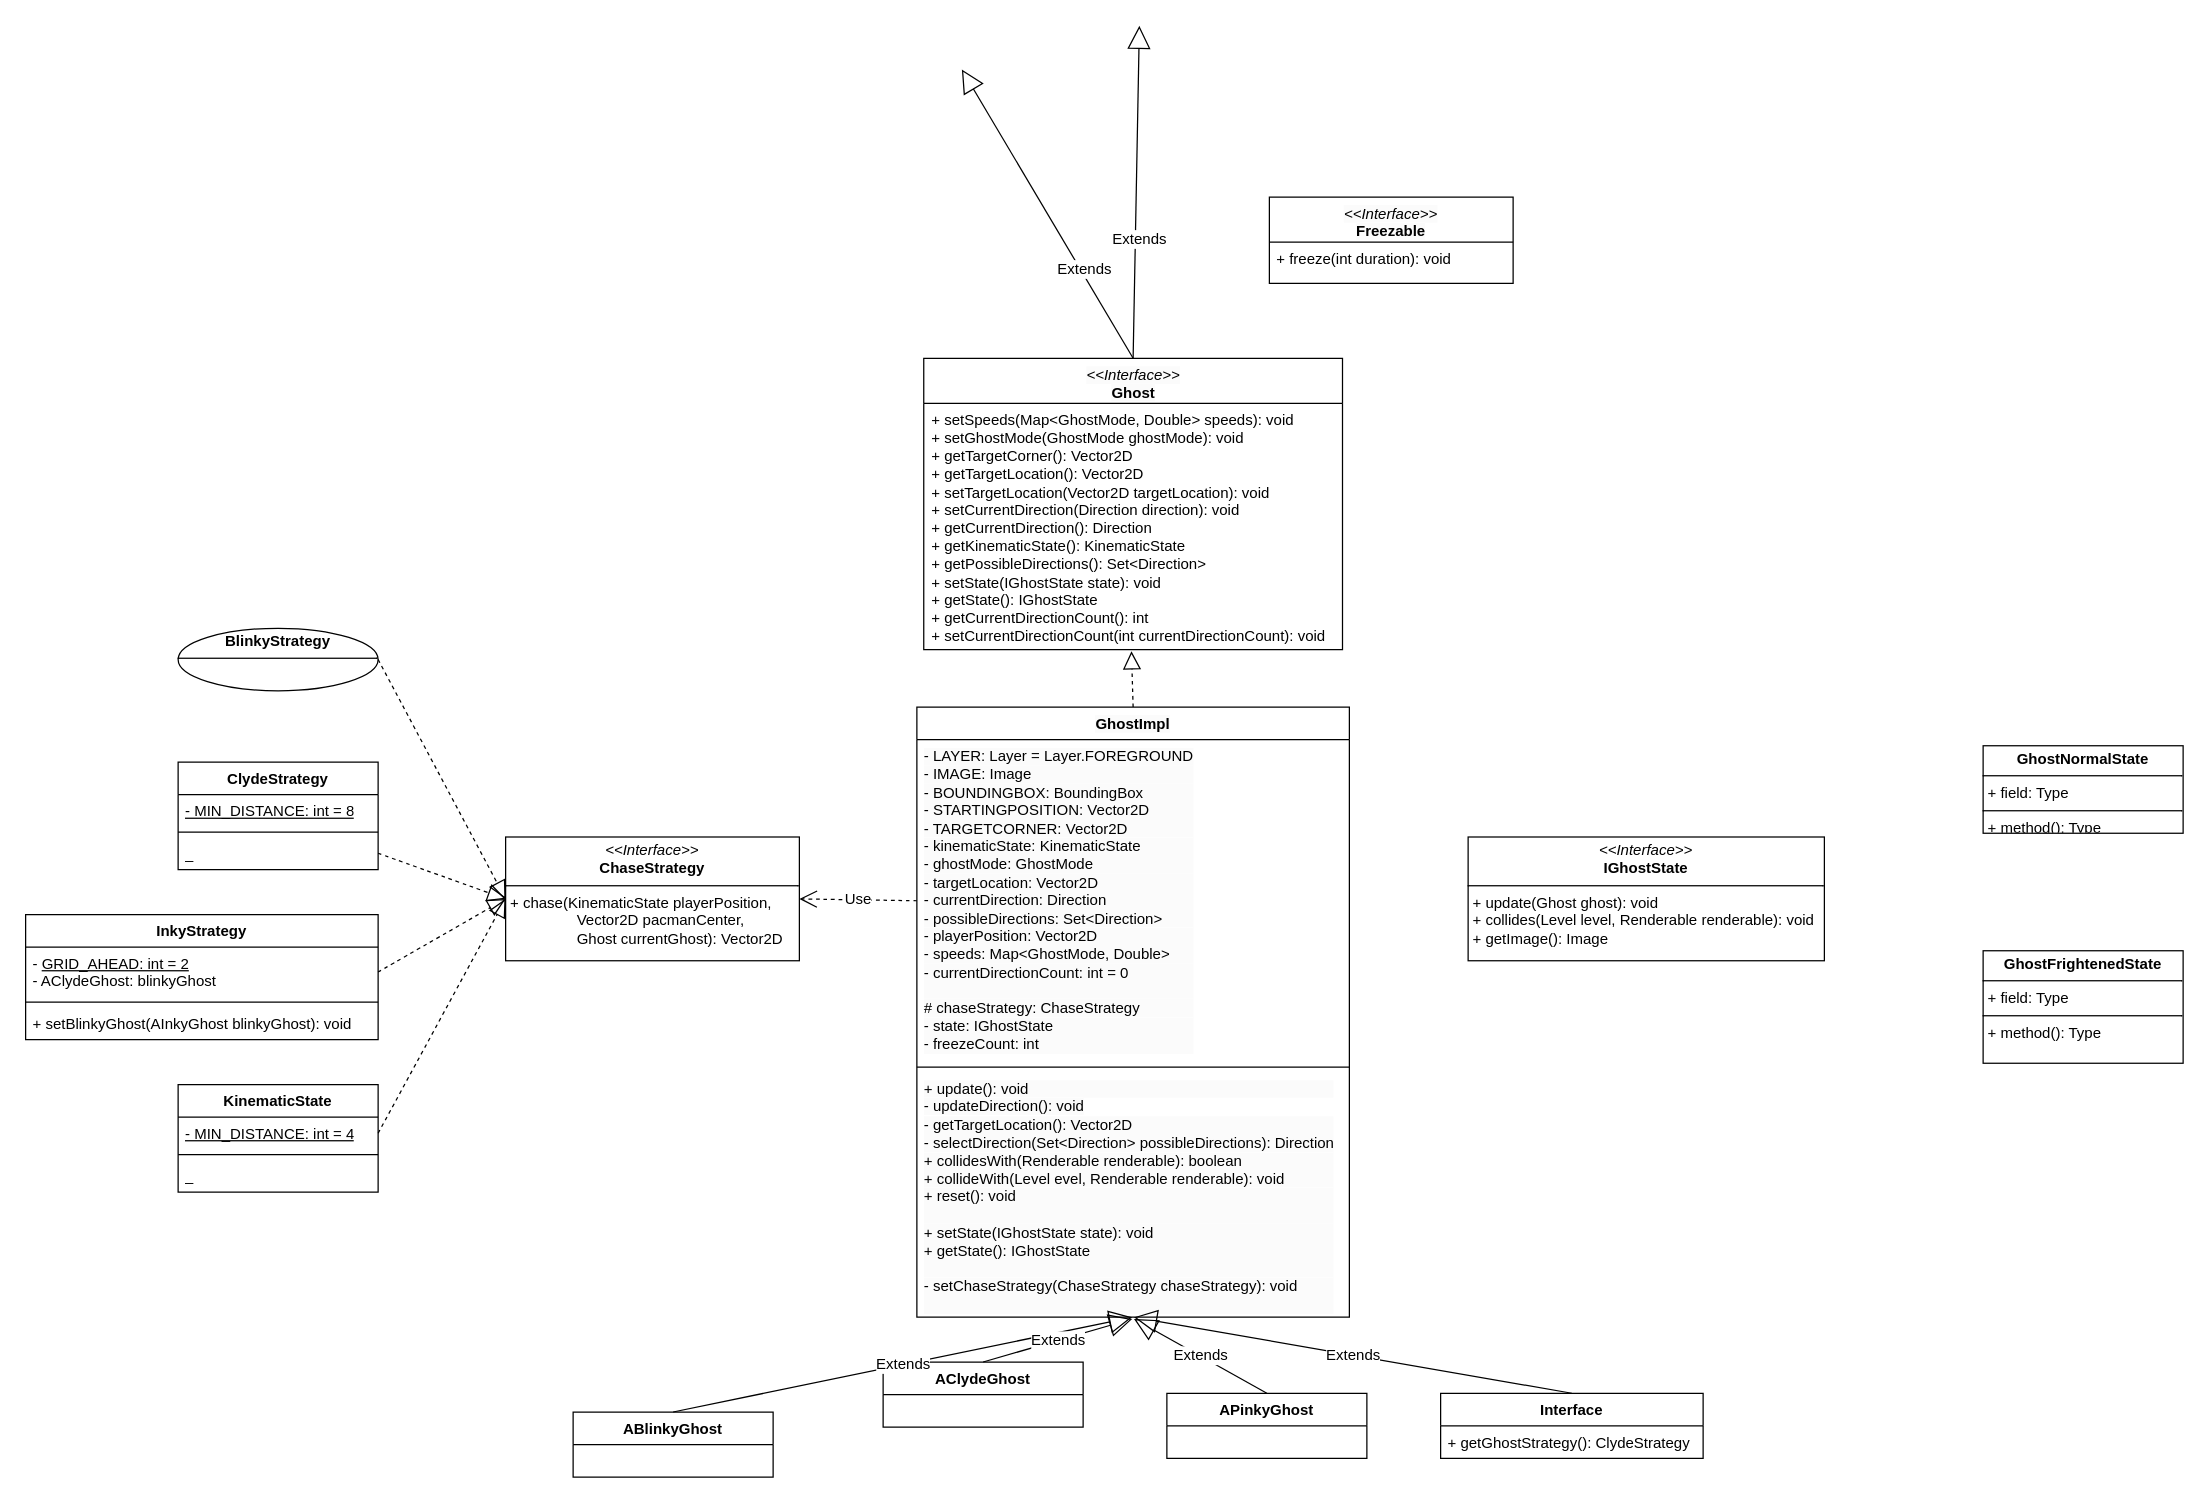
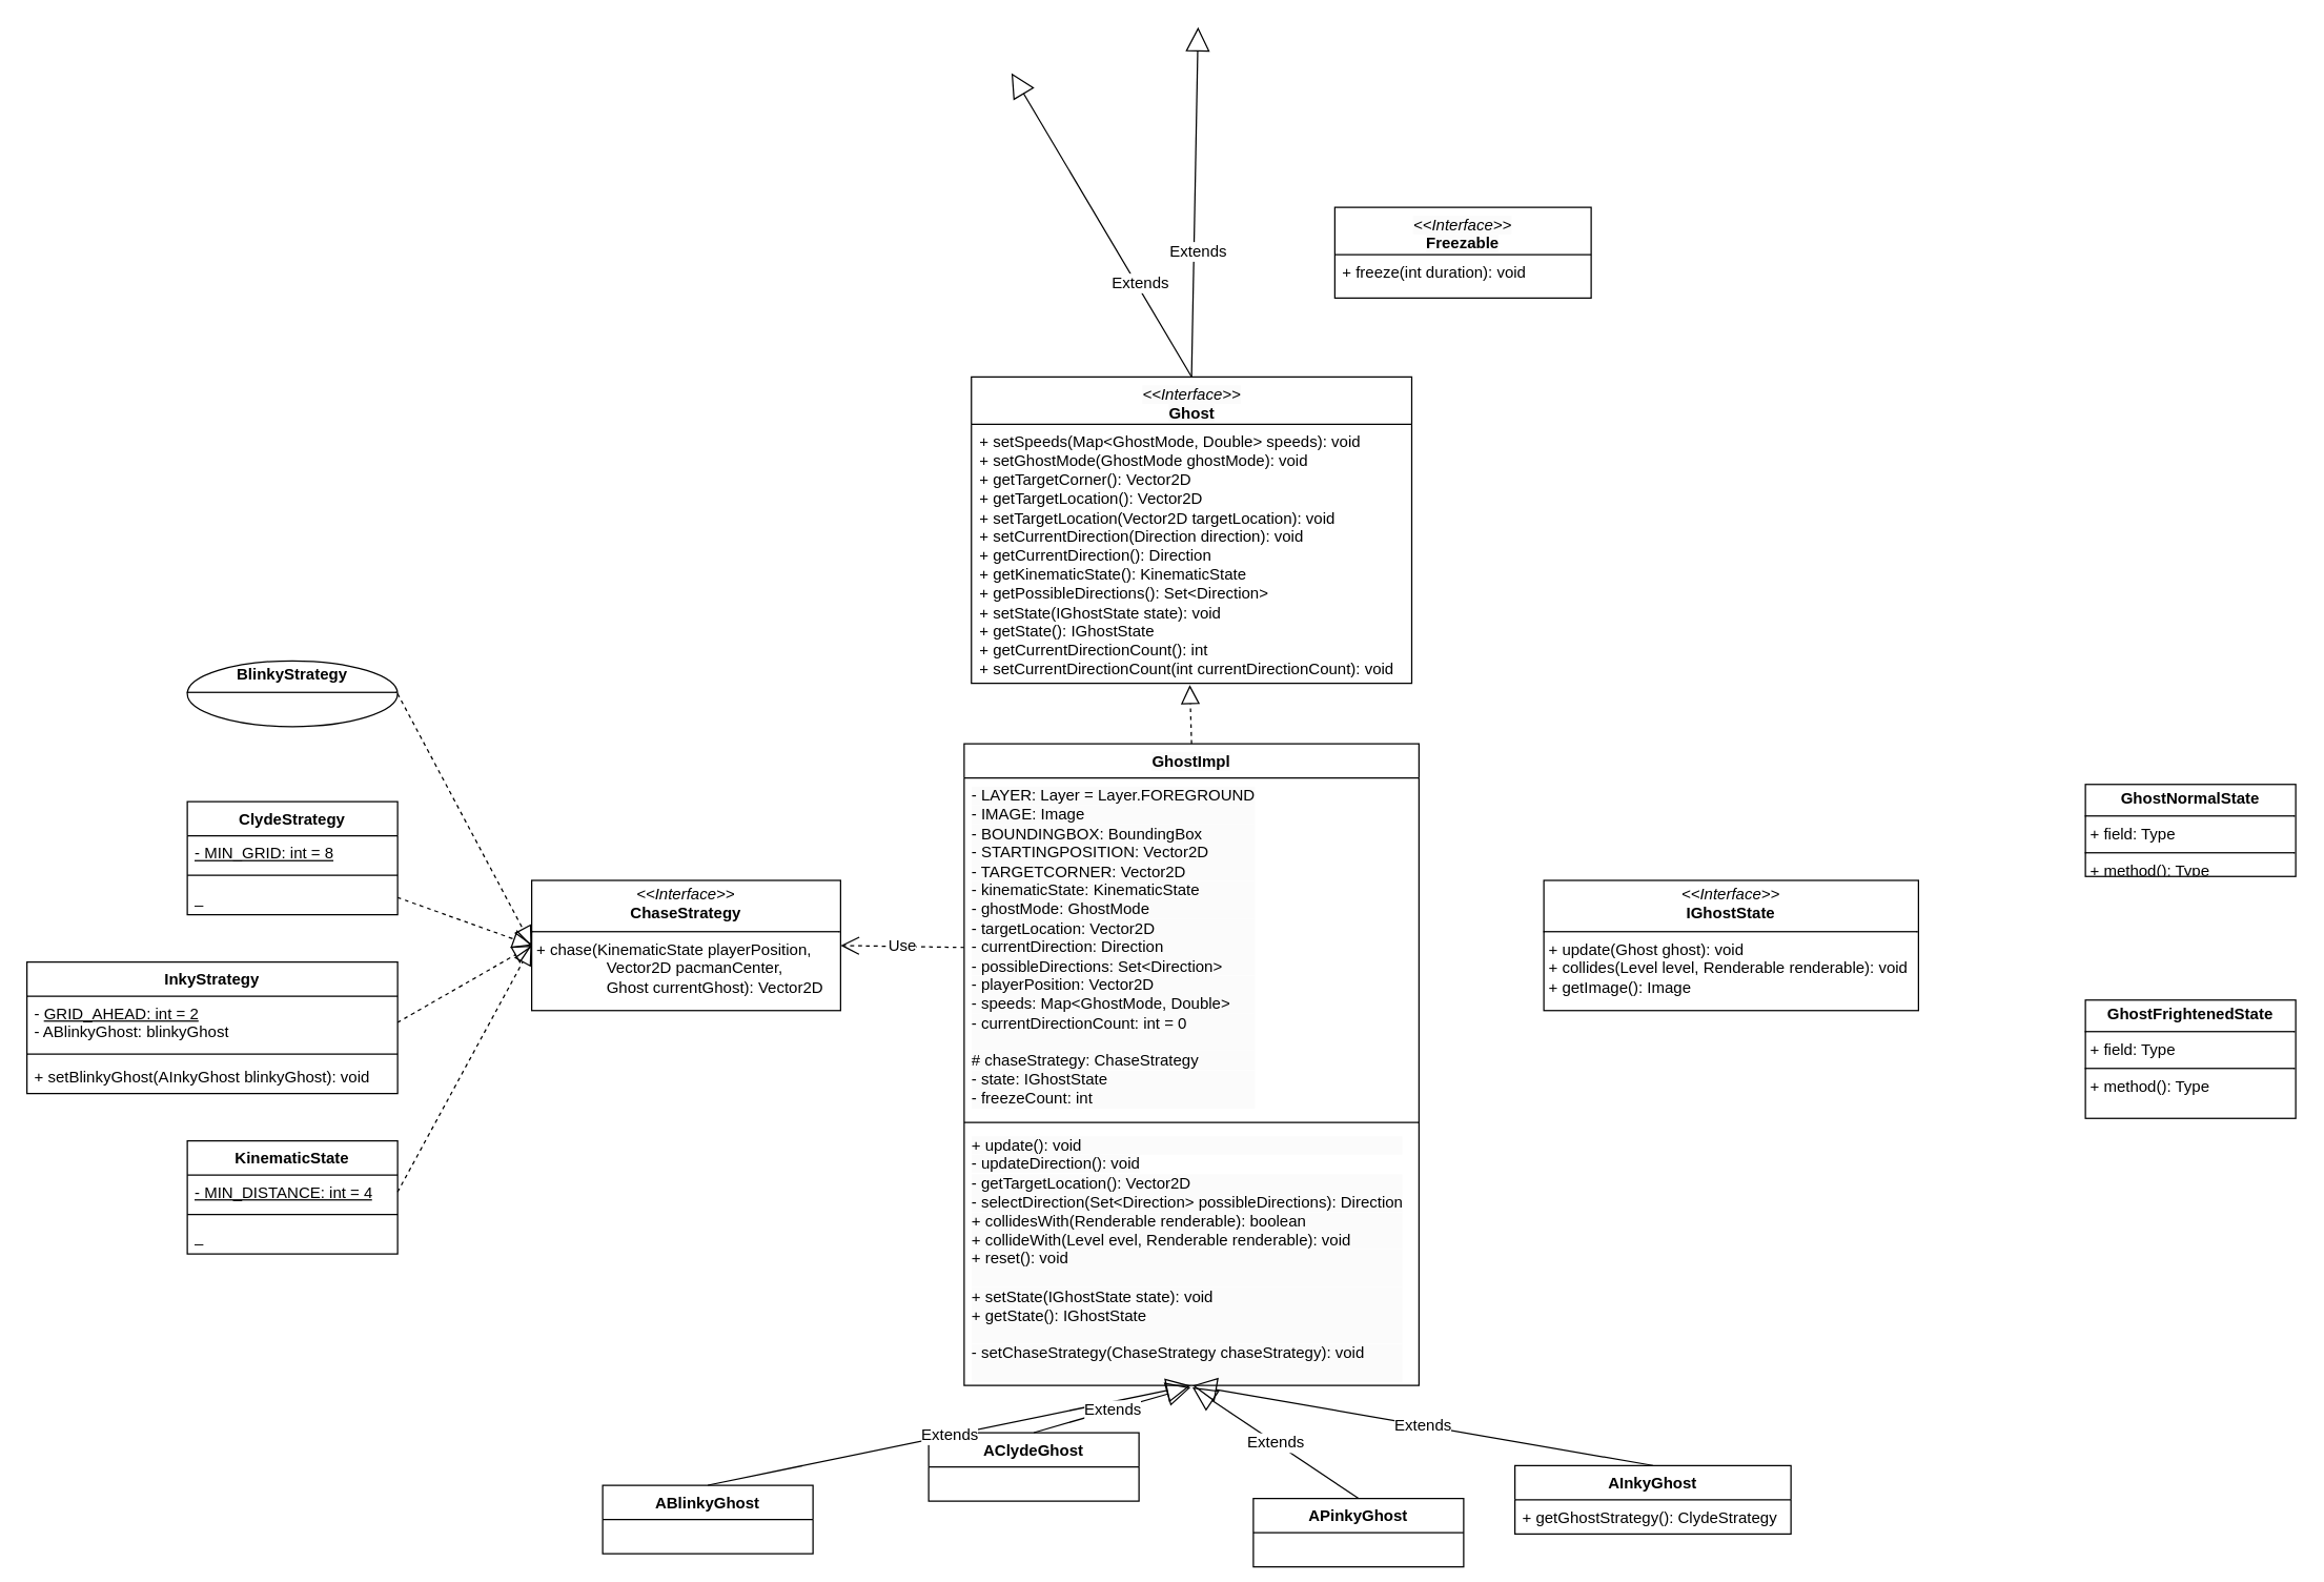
- <mxCell id="25" value="&lt;u&gt;- MIN_DISTANCE: int = 8&lt;/u&gt;" style="text;strokeColor=none;fillColor=none;align=left;verticalAlign=top;spacingLeft=4;spacingRight=4;overflow=hidden;rotatable=0;points=[[0,0.5],[1,0.5]];portConstraint=eastwest;whiteSpace=wrap;html=1;" vertex="1" parent="24"><mxGeometry y="26" width="160" height="26" as="geometry" /></mxCell>
+ <mxCell id="25" value="&lt;u&gt;- MIN_GRID: int = 8&lt;/u&gt;" style="text;strokeColor=none;fillColor=none;align=left;verticalAlign=top;spacingLeft=4;spacingRight=4;overflow=hidden;rotatable=0;points=[[0,0.5],[1,0.5]];portConstraint=eastwest;whiteSpace=wrap;html=1;" vertex="1" parent="24"><mxGeometry y="26" width="160" height="26" as="geometry" /></mxCell>
- <mxCell id="29" value="&lt;div&gt;- &lt;u&gt;GRID_AHEAD: int = 2&lt;/u&gt;&lt;/div&gt;- AClydeGhost: blinkyGhost" style="text;strokeColor=none;fillColor=none;align=left;verticalAlign=top;spacingLeft=4;spacingRight=4;overflow=hidden;rotatable=0;points=[[0,0.5],[1,0.5]];portConstraint=eastwest;whiteSpace=wrap;html=1;" vertex="1" parent="28"><mxGeometry y="26" width="282" height="40" as="geometry" /></mxCell>
+ <mxCell id="29" value="&lt;div&gt;- &lt;u&gt;GRID_AHEAD: int = 2&lt;/u&gt;&lt;/div&gt;- ABlinkyGhost: blinkyGhost" style="text;strokeColor=none;fillColor=none;align=left;verticalAlign=top;spacingLeft=4;spacingRight=4;overflow=hidden;rotatable=0;points=[[0,0.5],[1,0.5]];portConstraint=eastwest;whiteSpace=wrap;html=1;" vertex="1" parent="28"><mxGeometry y="26" width="282" height="40" as="geometry" /></mxCell>
- <mxCell id="16" value="Interface" style="swimlane;fontStyle=1;align=center;verticalAlign=top;childLayout=stackLayout;horizontal=1;startSize=26;horizontalStack=0;resizeParent=1;resizeParentMax=0;resizeLast=0;collapsible=1;marginBottom=0;whiteSpace=wrap;html=1;" vertex="1" parent="1"><mxGeometry x="1152" y="1114" width="210" height="52" as="geometry" /></mxCell>
+ <mxCell id="16" value="AInkyGhost" style="swimlane;fontStyle=1;align=center;verticalAlign=top;childLayout=stackLayout;horizontal=1;startSize=26;horizontalStack=0;resizeParent=1;resizeParentMax=0;resizeLast=0;collapsible=1;marginBottom=0;whiteSpace=wrap;html=1;" vertex="1" parent="1"><mxGeometry x="1152" y="1114" width="210" height="52" as="geometry" /></mxCell>
- <mxCell id="15" value="APinkyGhost" style="swimlane;fontStyle=1;align=center;verticalAlign=top;childLayout=stackLayout;horizontal=1;startSize=26;horizontalStack=0;resizeParent=1;resizeParentMax=0;resizeLast=0;collapsible=1;marginBottom=0;whiteSpace=wrap;html=1;" vertex="1" parent="1"><mxGeometry x="933" y="1114" width="160" height="52" as="geometry" /></mxCell>
+ <mxCell id="15" value="APinkyGhost" style="swimlane;fontStyle=1;align=center;verticalAlign=top;childLayout=stackLayout;horizontal=1;startSize=26;horizontalStack=0;resizeParent=1;resizeParentMax=0;resizeLast=0;collapsible=1;marginBottom=0;whiteSpace=wrap;html=1;" vertex="1" parent="1"><mxGeometry x="953" y="1139" width="160" height="52" as="geometry" /></mxCell>
